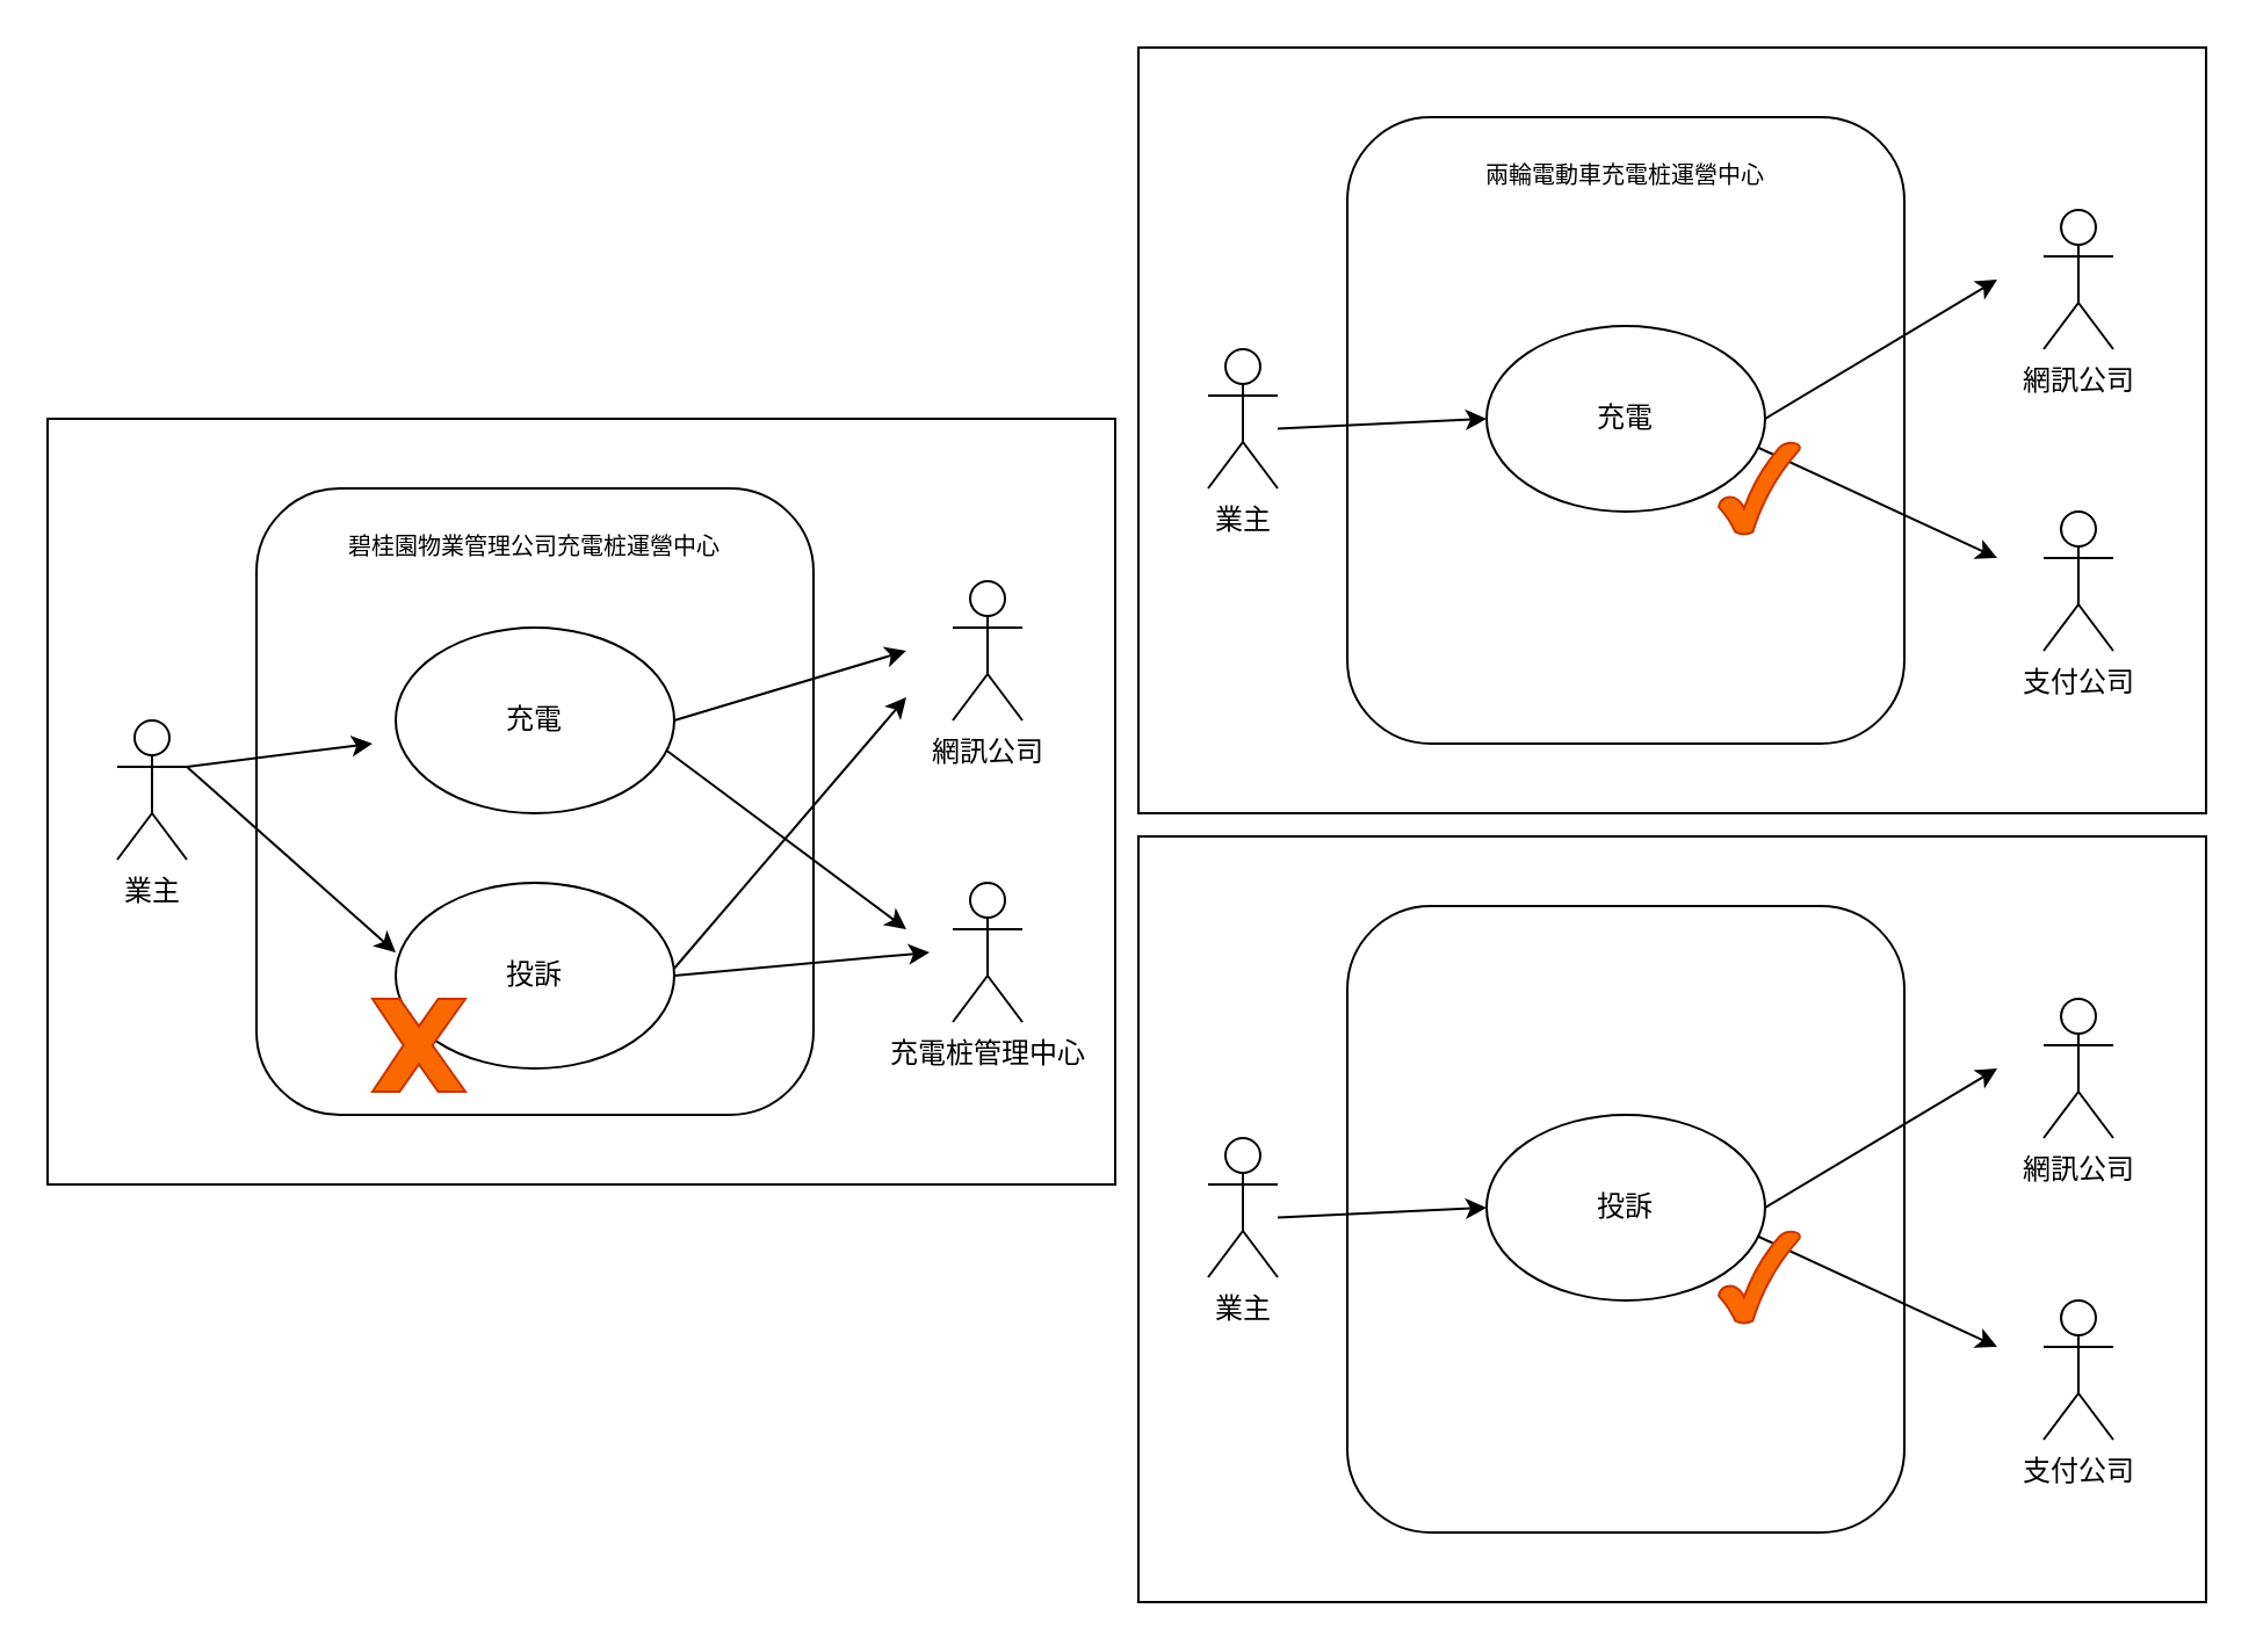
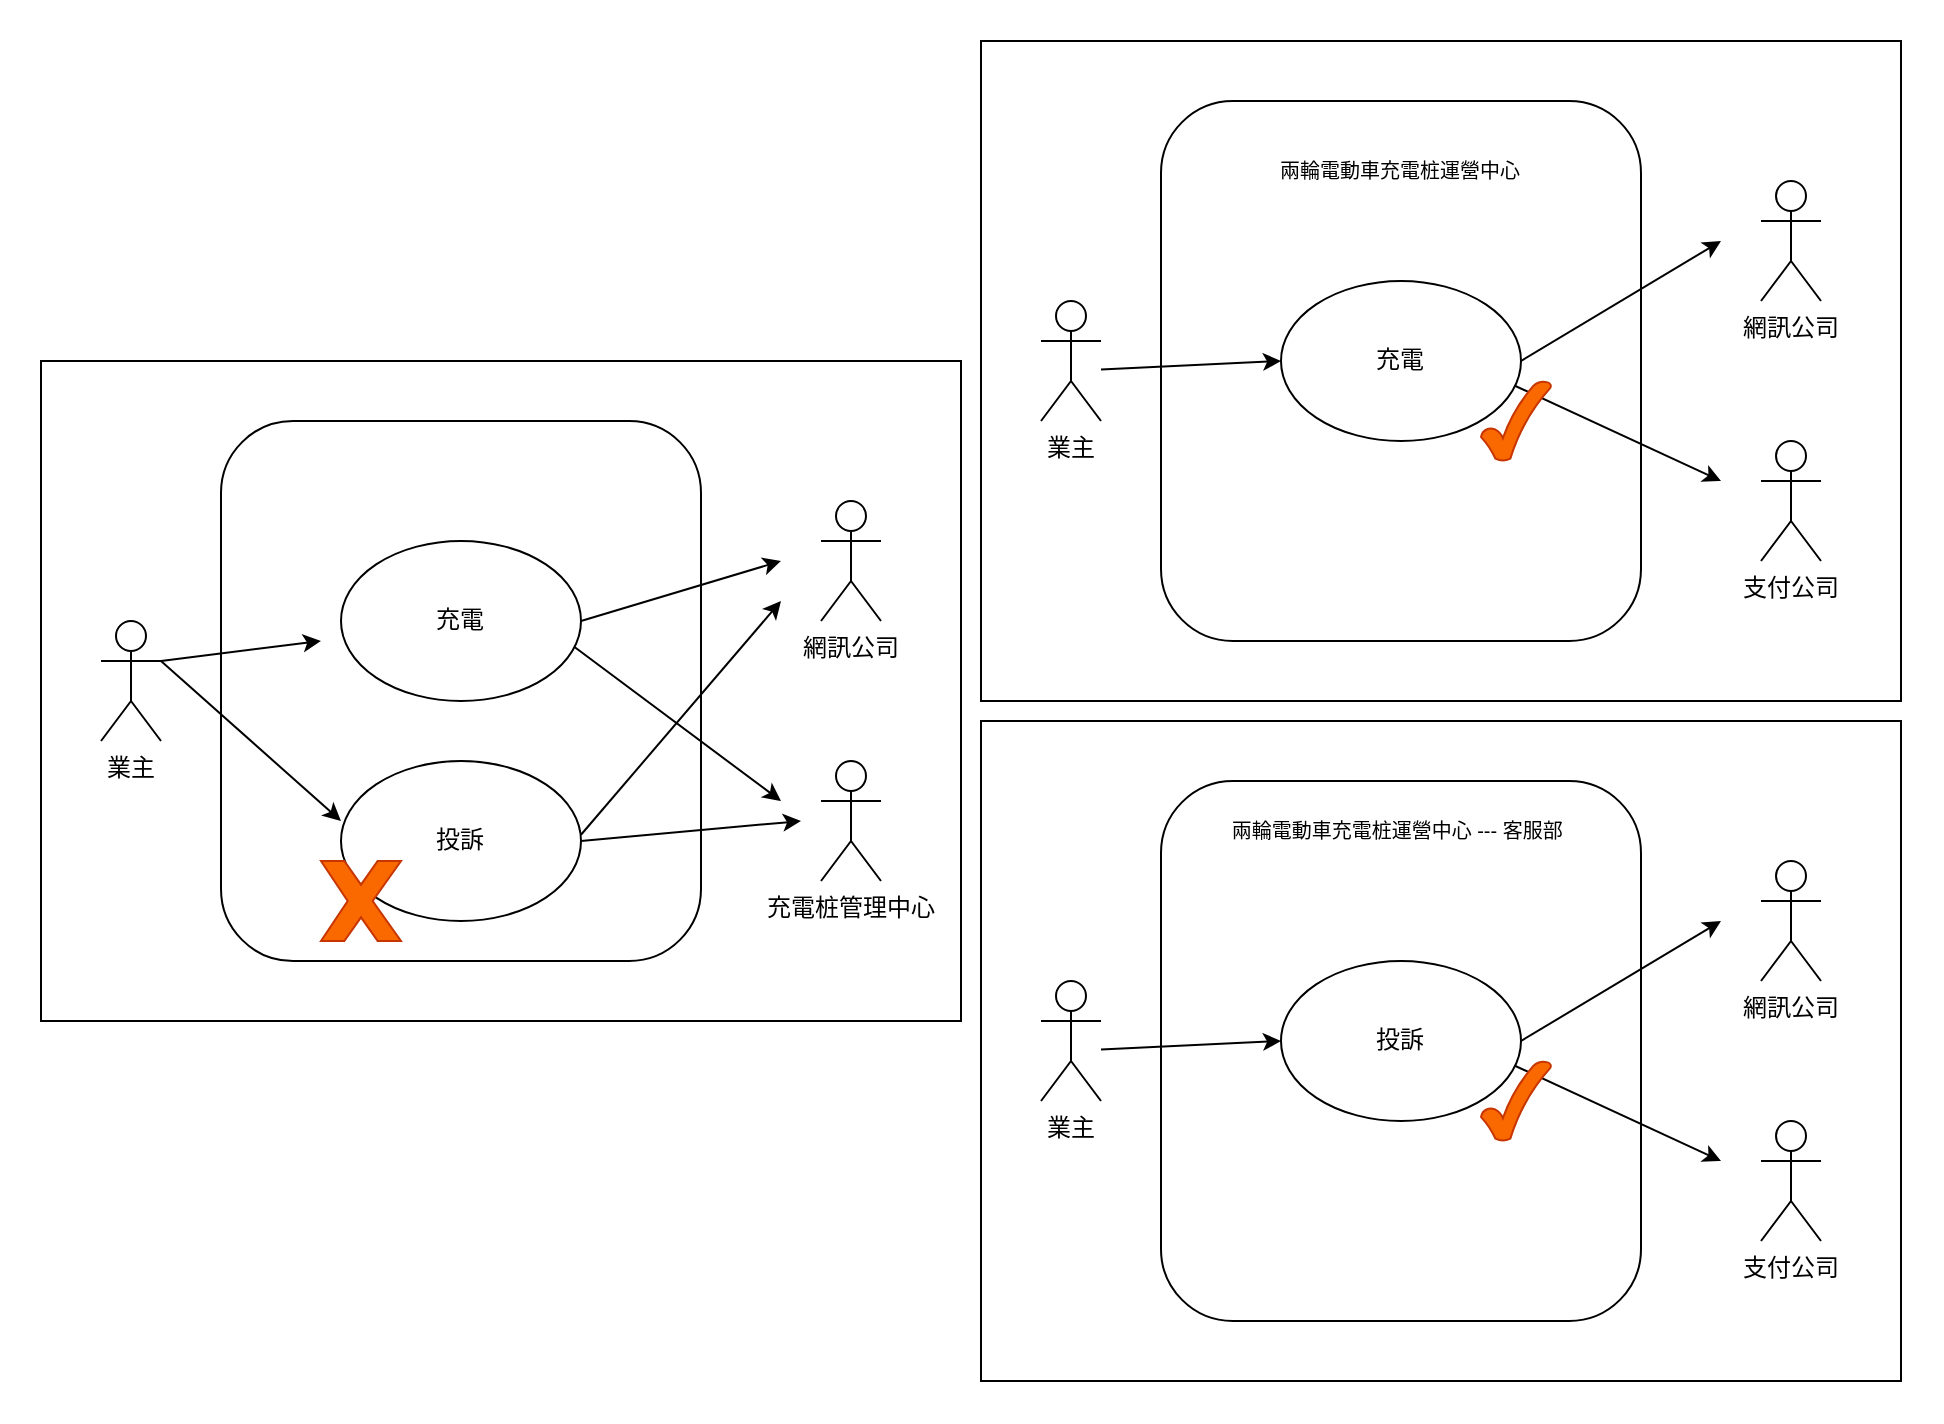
- <mxCell id="27" value="兩輪電動車充電桩運營中心" style="text;html=1;align=center;verticalAlign=middle;whiteSpace=wrap;rounded=0;fontSize=10;" vertex="1" parent="1"><mxGeometry x="610" y="60" width="180" height="30" as="geometry" /></mxCell>
+ <mxCell id="27" value="兩輪電動車充電桩運營中心" style="text;html=1;align=center;verticalAlign=middle;whiteSpace=wrap;rounded=0;fontSize=10;" vertex="1" parent="1"><mxGeometry x="610" y="70" width="180" height="30" as="geometry" /></mxCell>
- <mxCell id="16" value="碧桂園物業管理公司充電桩運營中心" style="text;html=1;align=center;verticalAlign=middle;whiteSpace=wrap;rounded=0;fontSize=10;" vertex="1" parent="1"><mxGeometry x="140" y="220" width="180" height="30" as="geometry" /></mxCell>
+ <mxCell id="40" value="兩輪電動車充電桩運營中心 --- 客服部&amp;nbsp;" style="text;html=1;align=center;verticalAlign=middle;whiteSpace=wrap;rounded=0;fontSize=10;" vertex="1" parent="1"><mxGeometry x="610" y="400" width="180" height="30" as="geometry" /></mxCell>
